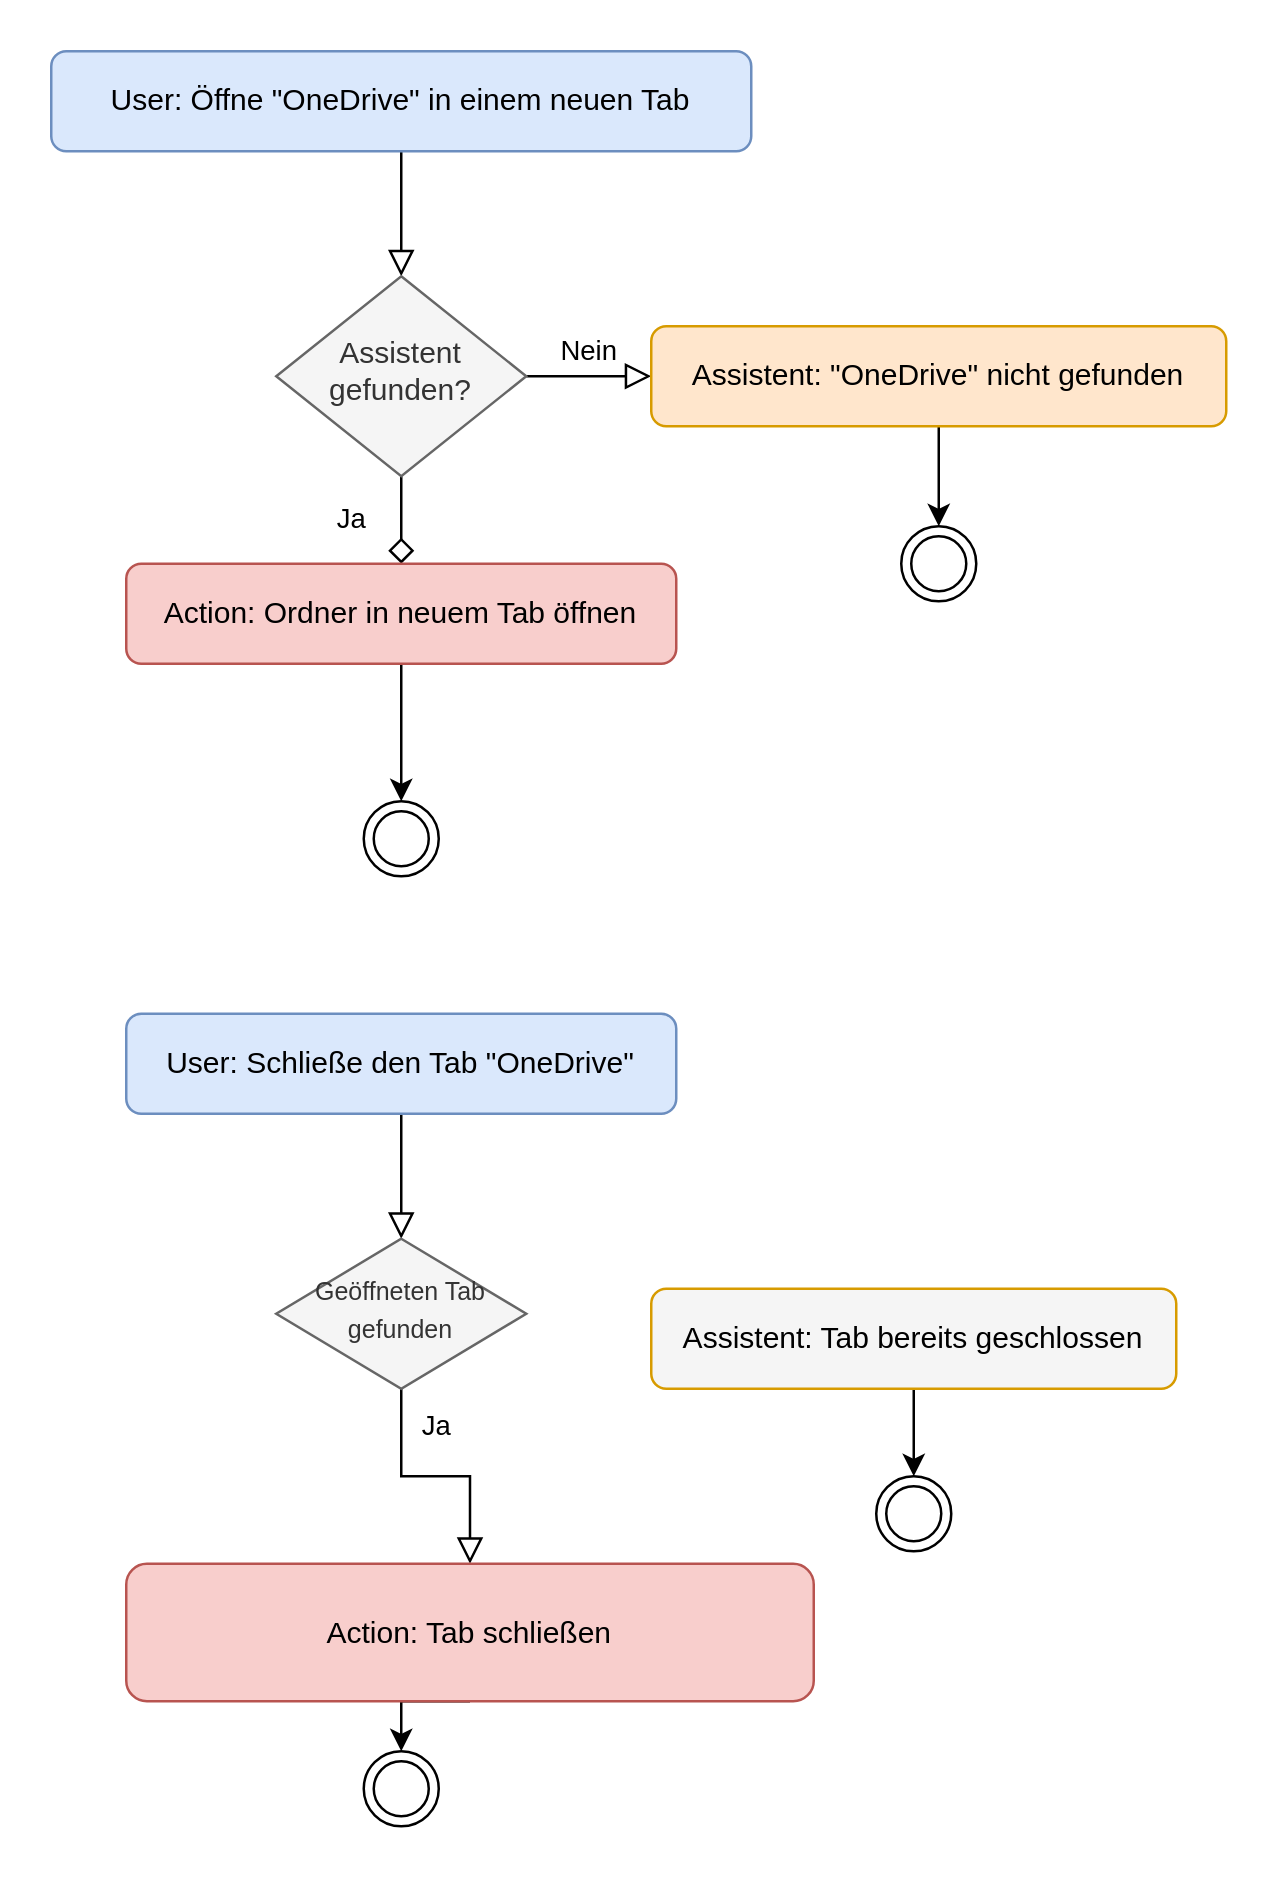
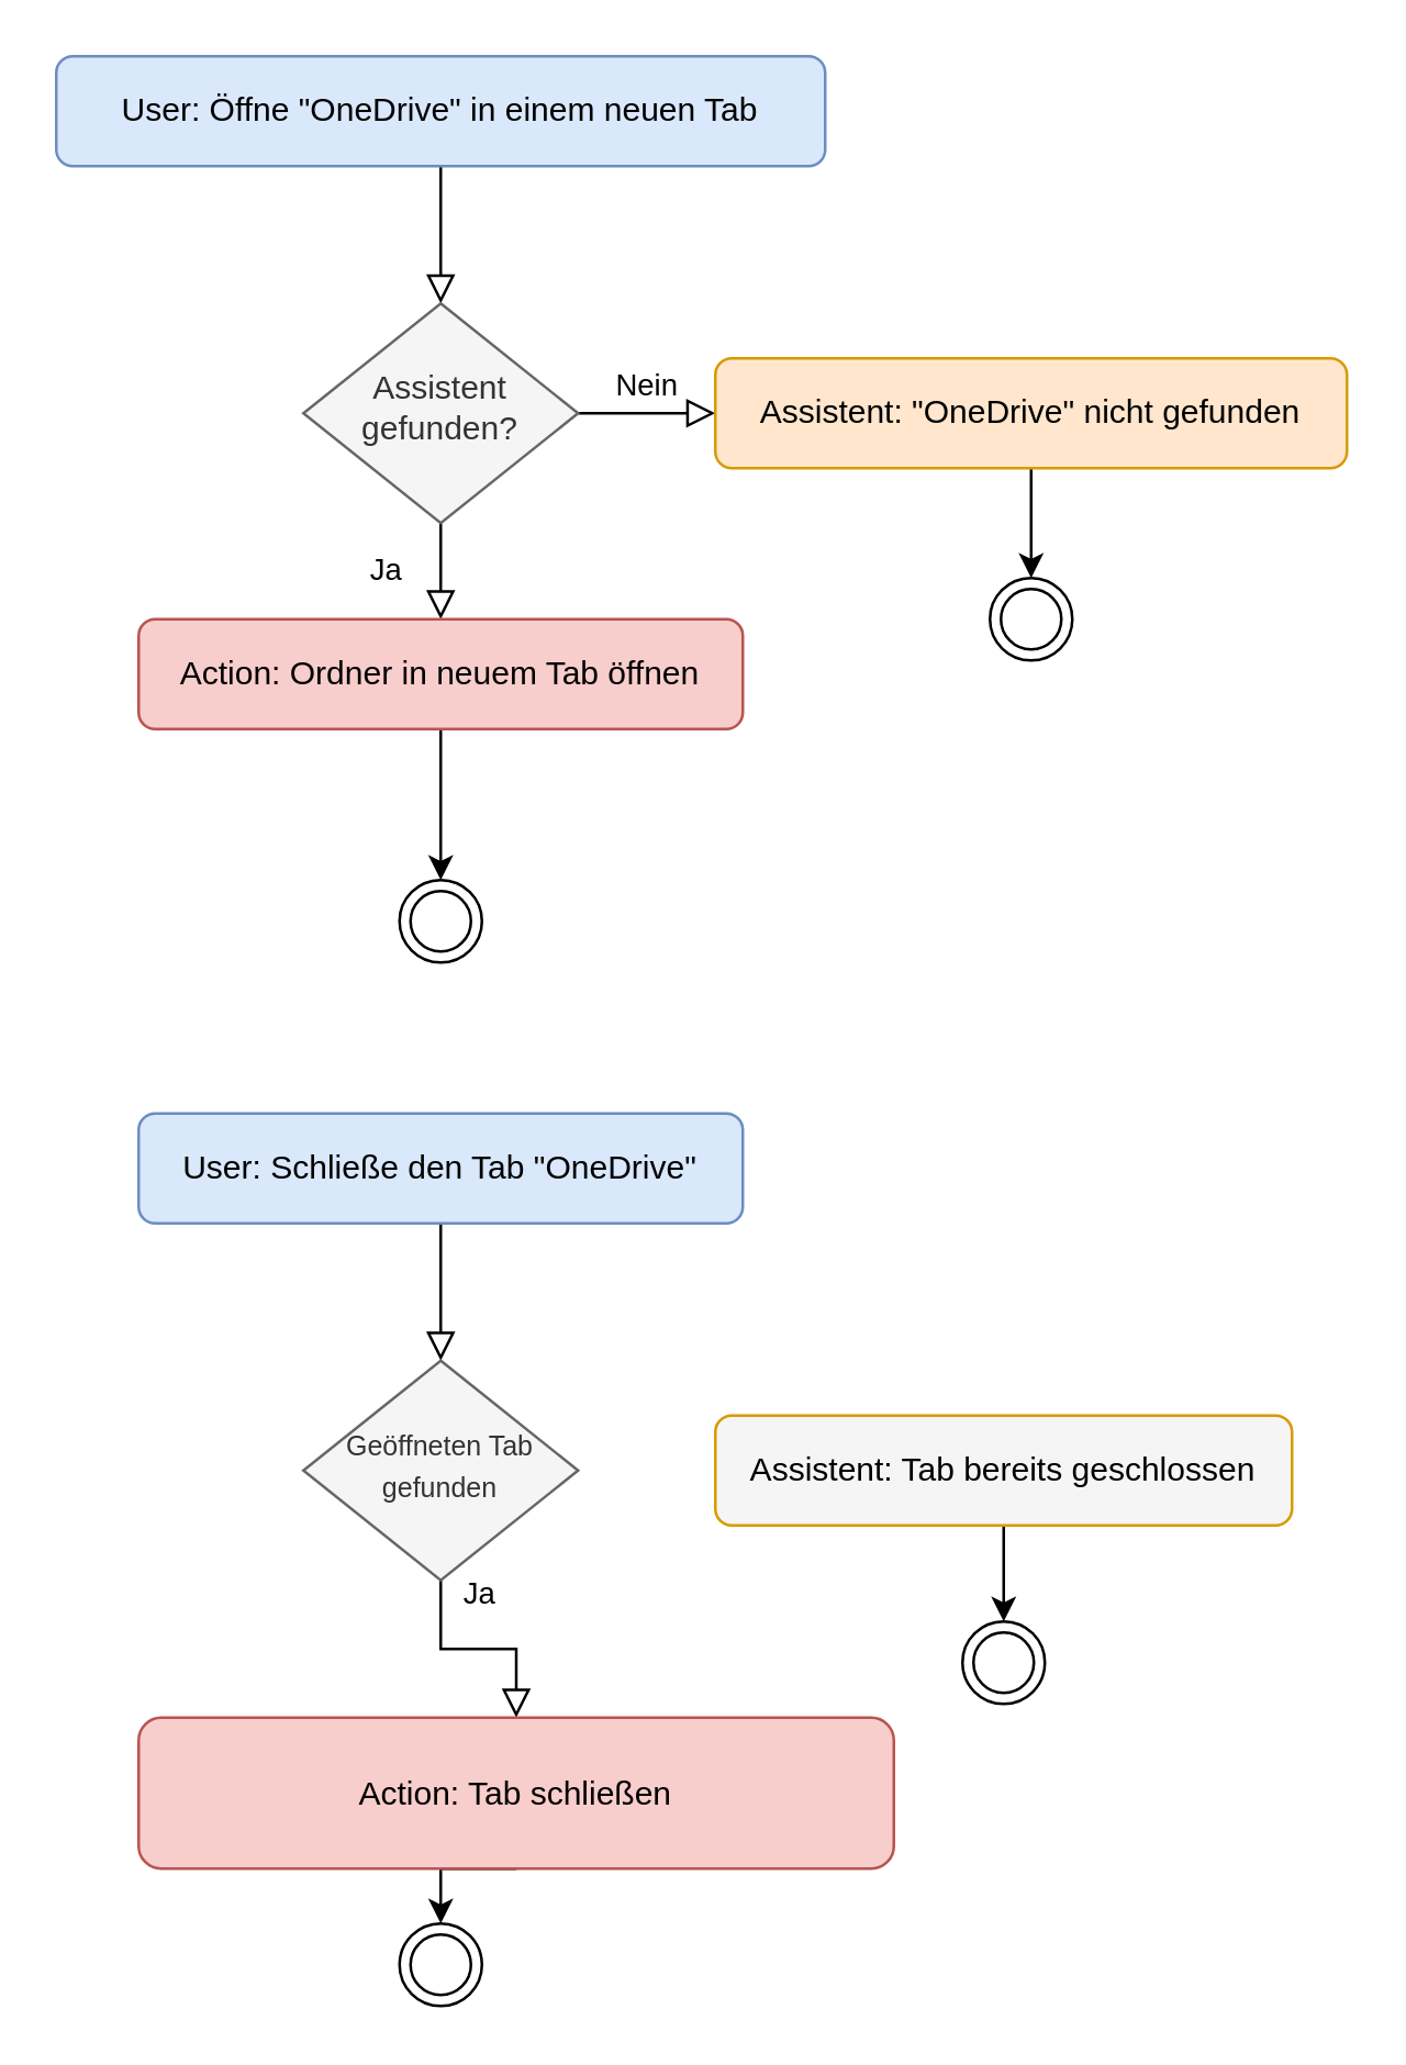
- <mxCell id="4" value="Ja" style="rounded=0;html=1;jettySize=auto;orthogonalLoop=1;fontSize=11;endArrow=diamond;endFill=0;endSize=8;strokeWidth=1;shadow=0;labelBackgroundColor=none;edgeStyle=orthogonalEdgeStyle;entryX=0.5;entryY=0;entryDx=0;entryDy=0;" edge="1" parent="1" source="6" target="10"><mxGeometry y="20" relative="1" as="geometry"><mxPoint as="offset" /><mxPoint x="160" y="370" as="targetPoint" /></mxGeometry></mxCell>
+ <mxCell id="4" value="Ja" style="rounded=0;html=1;jettySize=auto;orthogonalLoop=1;fontSize=11;endArrow=block;endFill=0;endSize=8;strokeWidth=1;shadow=0;labelBackgroundColor=none;edgeStyle=orthogonalEdgeStyle;entryX=0.5;entryY=0;entryDx=0;entryDy=0;" edge="1" parent="1" source="6" target="10"><mxGeometry y="20" relative="1" as="geometry"><mxPoint as="offset" /><mxPoint x="160" y="370" as="targetPoint" /></mxGeometry></mxCell>
- <mxCell id="14" value="&lt;font style=&quot;font-size: 10px&quot;&gt;Geöffneten Tab gefunden&lt;/font&gt;" style="rhombus;whiteSpace=wrap;html=1;shadow=0;fontFamily=Helvetica;fontSize=12;align=center;strokeWidth=1;spacing=6;spacingTop=-4;fillColor=#f5f5f5;strokeColor=#666666;fontColor=#333333;" vertex="1" parent="1"><mxGeometry x="110" y="495" width="100" height="60" as="geometry" /></mxCell>
+ <mxCell id="14" value="&lt;font style=&quot;font-size: 10px&quot;&gt;Geöffneten Tab gefunden&lt;/font&gt;" style="rhombus;whiteSpace=wrap;html=1;shadow=0;fontFamily=Helvetica;fontSize=12;align=center;strokeWidth=1;spacing=6;spacingTop=-4;fillColor=#f5f5f5;strokeColor=#666666;fontColor=#333333;" vertex="1" parent="1"><mxGeometry x="110" y="495" width="100" height="80" as="geometry" /></mxCell>
